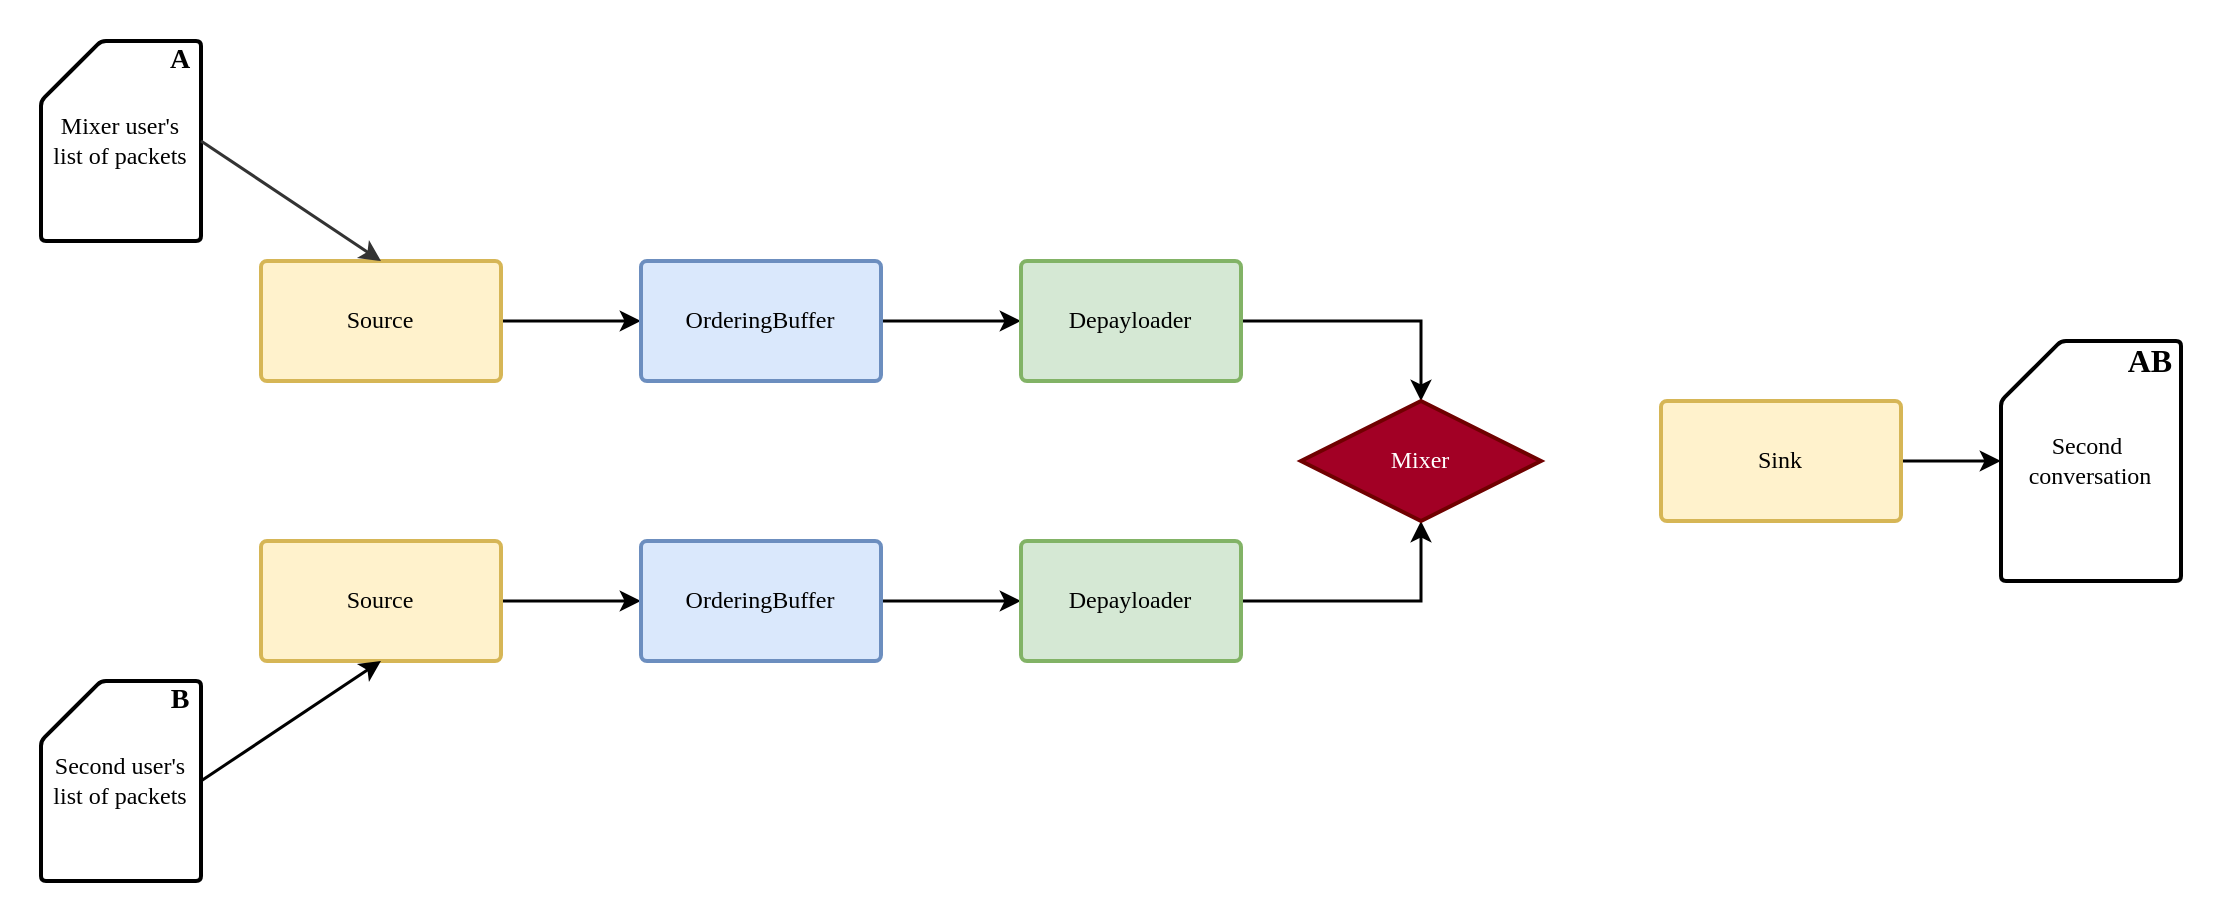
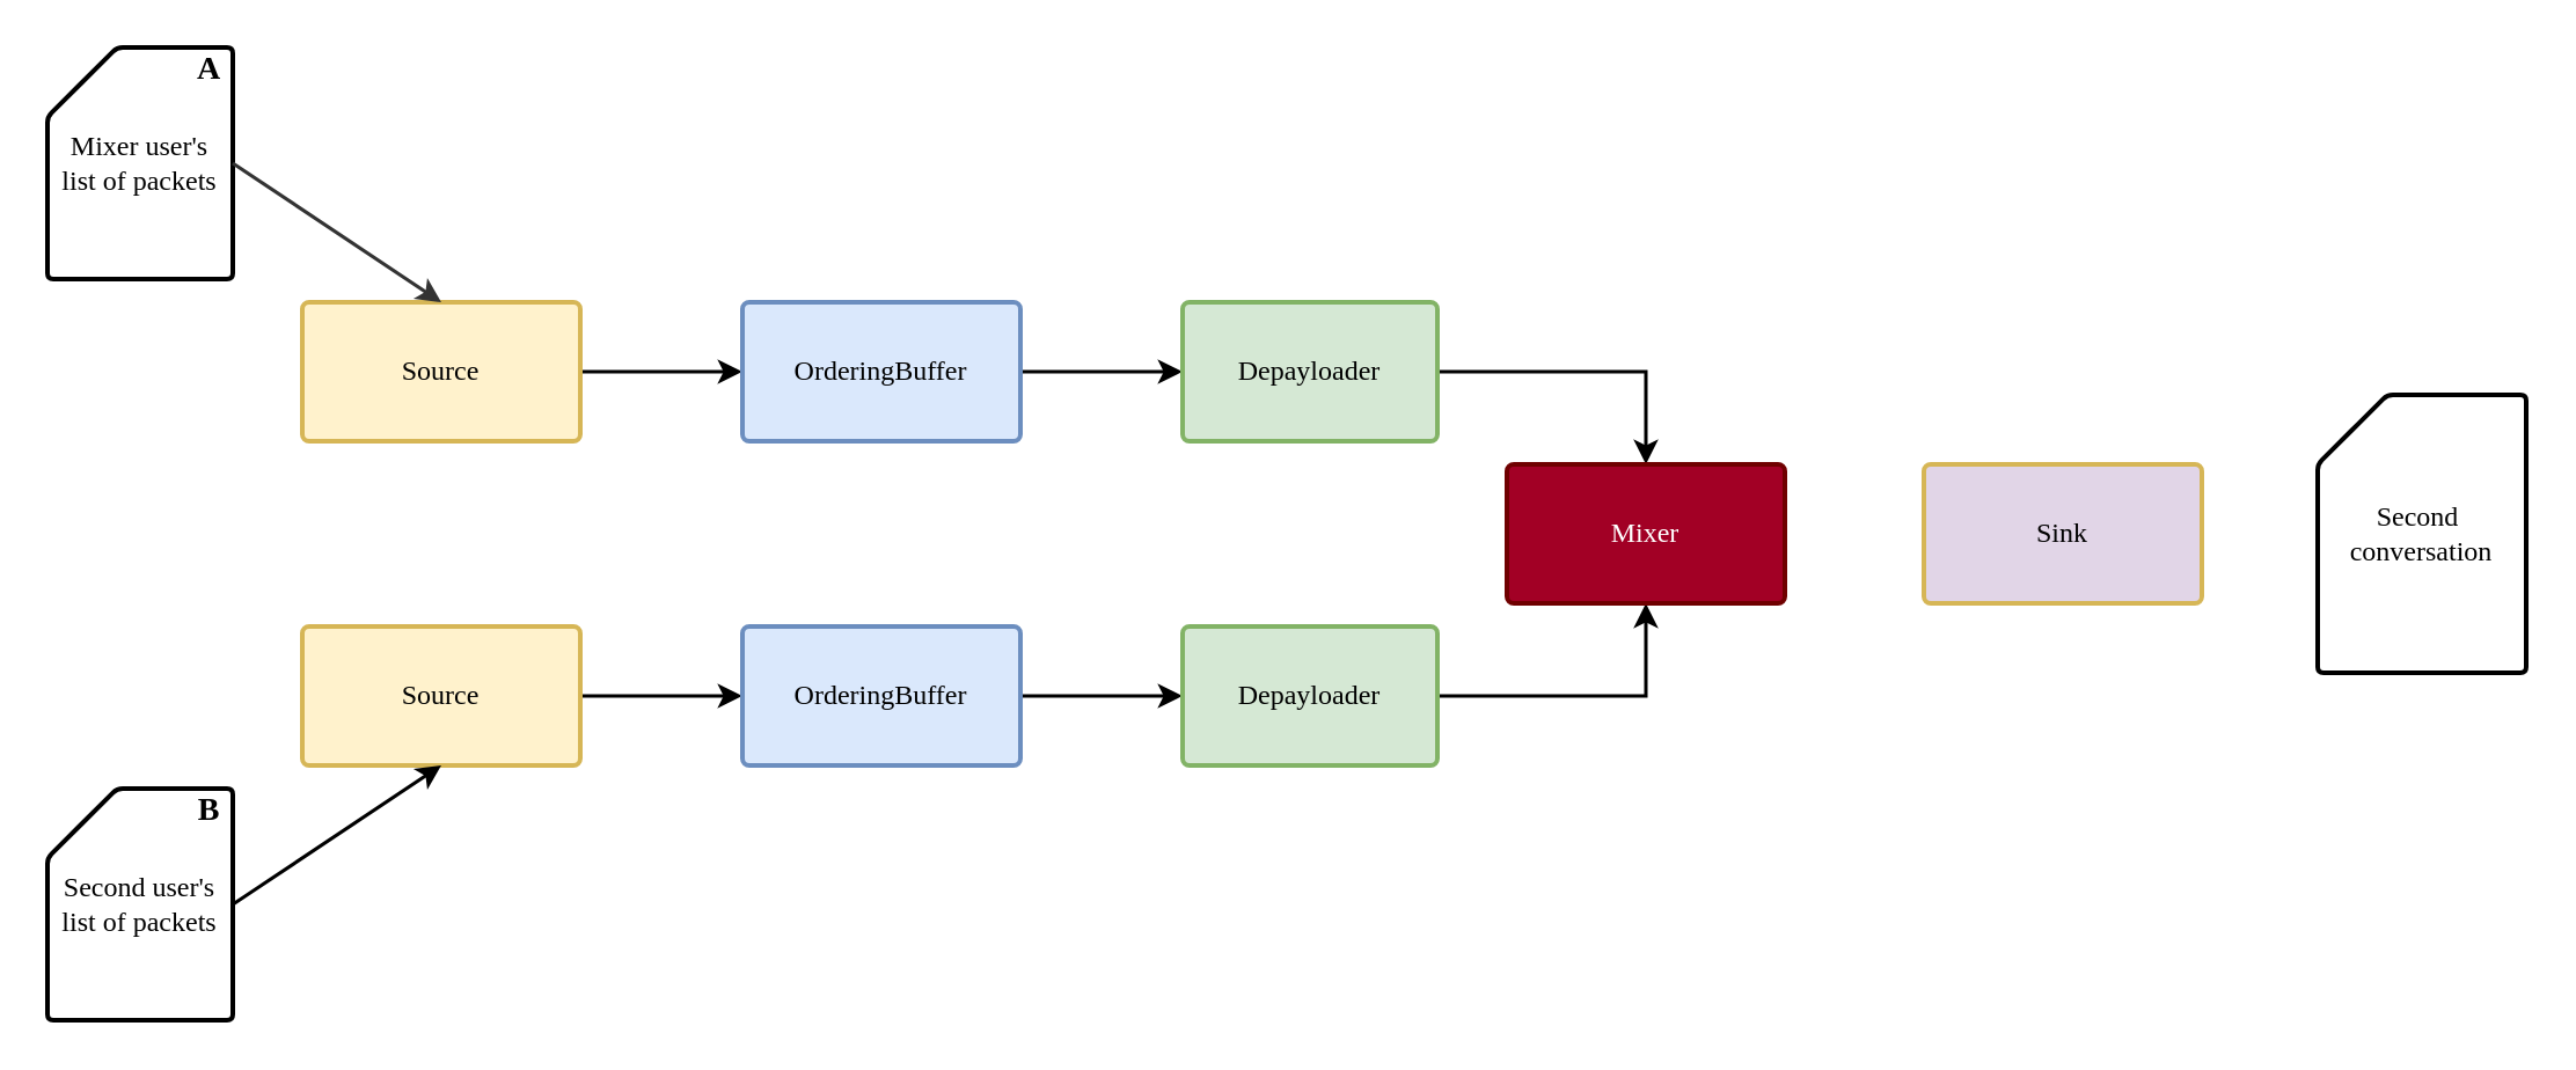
- <mxCell id="24" value="&lt;b&gt;&lt;font style=&quot;font-size: 16px&quot;&gt;AB&lt;/font&gt;&lt;/b&gt;" style="whiteSpace=wrap;html=1;rounded=0;glass=0;sketch=0;fontFamily=Montserrat;fontSource=https%3A%2F%2Ffonts.googleapis.com%2Fcss%3Ffamily%3DMontserrat;fontSize=14;strokeColor=none;strokeWidth=2;fillColor=none;" vertex="1" parent="1"><mxGeometry x="1060" y="170" width="30" height="20" as="geometry" /></mxCell>
- <mxCell id="14" value="&lt;font face=&quot;Montserrat&quot; data-font-src=&quot;https://fonts.googleapis.com/css?family=Montserrat&quot;&gt;Mixer&lt;/font&gt;" style="rhombus;whiteSpace=wrap;html=1;fillColor=#a20025;fontColor=#ffffff;strokeColor=#6F0000;strokeWidth=2;arcSize=5;" parent="1" vertex="1"><mxGeometry x="650" y="200" width="120" height="60" as="geometry" /></mxCell>
+ <mxCell id="14" value="&lt;font face=&quot;Montserrat&quot; data-font-src=&quot;https://fonts.googleapis.com/css?family=Montserrat&quot;&gt;Mixer&lt;/font&gt;" style="rounded=1;whiteSpace=wrap;html=1;fillColor=#a20025;fontColor=#ffffff;strokeColor=#6F0000;strokeWidth=2;arcSize=5;" parent="1" vertex="1"><mxGeometry x="650" y="200" width="120" height="60" as="geometry" /></mxCell>
- <mxCell id="16" value="&lt;font face=&quot;Montserrat&quot; data-font-src=&quot;https://fonts.googleapis.com/css?family=Montserrat&quot;&gt;Sink&lt;/font&gt;" style="rounded=1;whiteSpace=wrap;html=1;fillColor=#fff2cc;strokeColor=#d6b656;arcSize=5;strokeWidth=2;" parent="1" vertex="1"><mxGeometry x="830" y="200" width="120" height="60" as="geometry" /></mxCell>
+ <mxCell id="16" value="&lt;font face=&quot;Montserrat&quot; data-font-src=&quot;https://fonts.googleapis.com/css?family=Montserrat&quot;&gt;Sink&lt;/font&gt;" style="rounded=1;whiteSpace=wrap;html=1;fillColor=#e1d5e7;strokeColor=#d6b656;arcSize=5;strokeWidth=2;" parent="1" vertex="1"><mxGeometry x="830" y="200" width="120" height="60" as="geometry" /></mxCell>
- <mxCell id="15" style="edgeStyle=orthogonalEdgeStyle;rounded=0;orthogonalLoop=1;jettySize=auto;html=1;exitX=1;exitY=0.5;exitDx=0;exitDy=0;strokeWidth=1.5;" parent="1" source="16" target="21" edge="1"><mxGeometry relative="1" as="geometry" /></mxCell>
